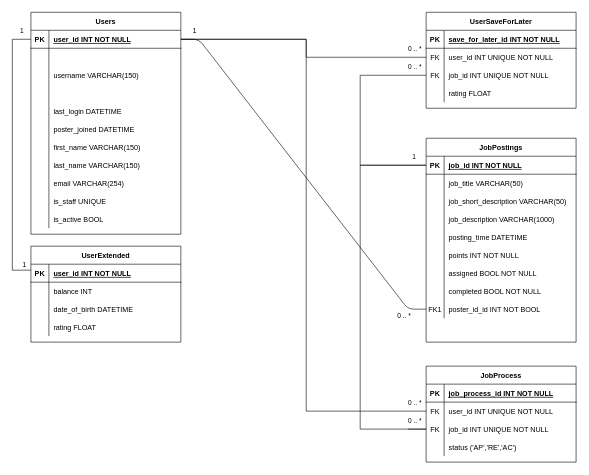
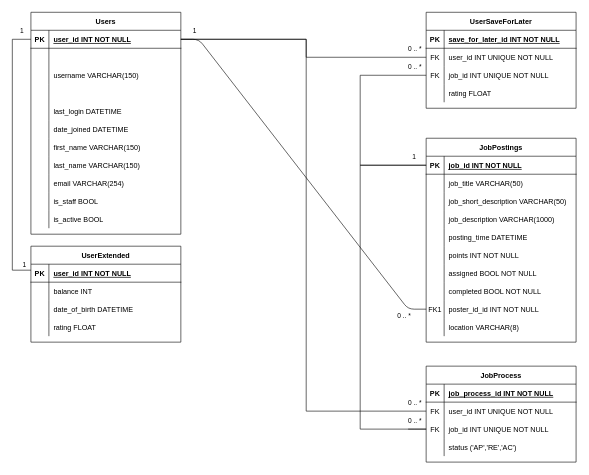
- <mxCell id="52" value="poster_joined DATETIME" style="shape=partialRectangle;overflow=hidden;connectable=0;fillColor=none;top=0;left=0;bottom=0;right=0;align=left;spacingLeft=6;" parent="50" vertex="1"><mxGeometry x="30" width="220" height="30" as="geometry"><mxRectangle width="220" height="30" as="alternateBounds" /></mxGeometry></mxCell>
+ <mxCell id="52" value="date_joined DATETIME" style="shape=partialRectangle;overflow=hidden;connectable=0;fillColor=none;top=0;left=0;bottom=0;right=0;align=left;spacingLeft=6;" parent="50" vertex="1"><mxGeometry x="30" width="220" height="30" as="geometry"><mxRectangle width="220" height="30" as="alternateBounds" /></mxGeometry></mxCell>
- <mxCell id="64" value="is_staff UNIQUE" style="shape=partialRectangle;overflow=hidden;connectable=0;fillColor=none;top=0;left=0;bottom=0;right=0;align=left;spacingLeft=6;" parent="62" vertex="1"><mxGeometry x="30" width="220" height="30" as="geometry"><mxRectangle width="220" height="30" as="alternateBounds" /></mxGeometry></mxCell>
+ <mxCell id="64" value="is_staff BOOL" style="shape=partialRectangle;overflow=hidden;connectable=0;fillColor=none;top=0;left=0;bottom=0;right=0;align=left;spacingLeft=6;" parent="62" vertex="1"><mxGeometry x="30" width="220" height="30" as="geometry"><mxRectangle width="220" height="30" as="alternateBounds" /></mxGeometry></mxCell>
- <mxCell id="32" value="poster_id_id INT NOT BOOL" style="shape=partialRectangle;overflow=hidden;connectable=0;fillColor=none;top=0;left=0;bottom=0;right=0;align=left;spacingLeft=6;" parent="30" vertex="1"><mxGeometry x="30" width="220" height="30" as="geometry"><mxRectangle width="220" height="30" as="alternateBounds" /></mxGeometry></mxCell>
+ <mxCell id="32" value="poster_id_id INT NOT NULL" style="shape=partialRectangle;overflow=hidden;connectable=0;fillColor=none;top=0;left=0;bottom=0;right=0;align=left;spacingLeft=6;" parent="30" vertex="1"><mxGeometry x="30" width="220" height="30" as="geometry"><mxRectangle width="220" height="30" as="alternateBounds" /></mxGeometry></mxCell>
+ <mxCell id="35" value="location VARCHAR(8)" style="shape=partialRectangle;overflow=hidden;connectable=0;fillColor=none;top=0;left=0;bottom=0;right=0;align=left;spacingLeft=6;" parent="33" vertex="1"><mxGeometry x="30" width="220" height="30" as="geometry"><mxRectangle width="220" height="30" as="alternateBounds" /></mxGeometry></mxCell>
